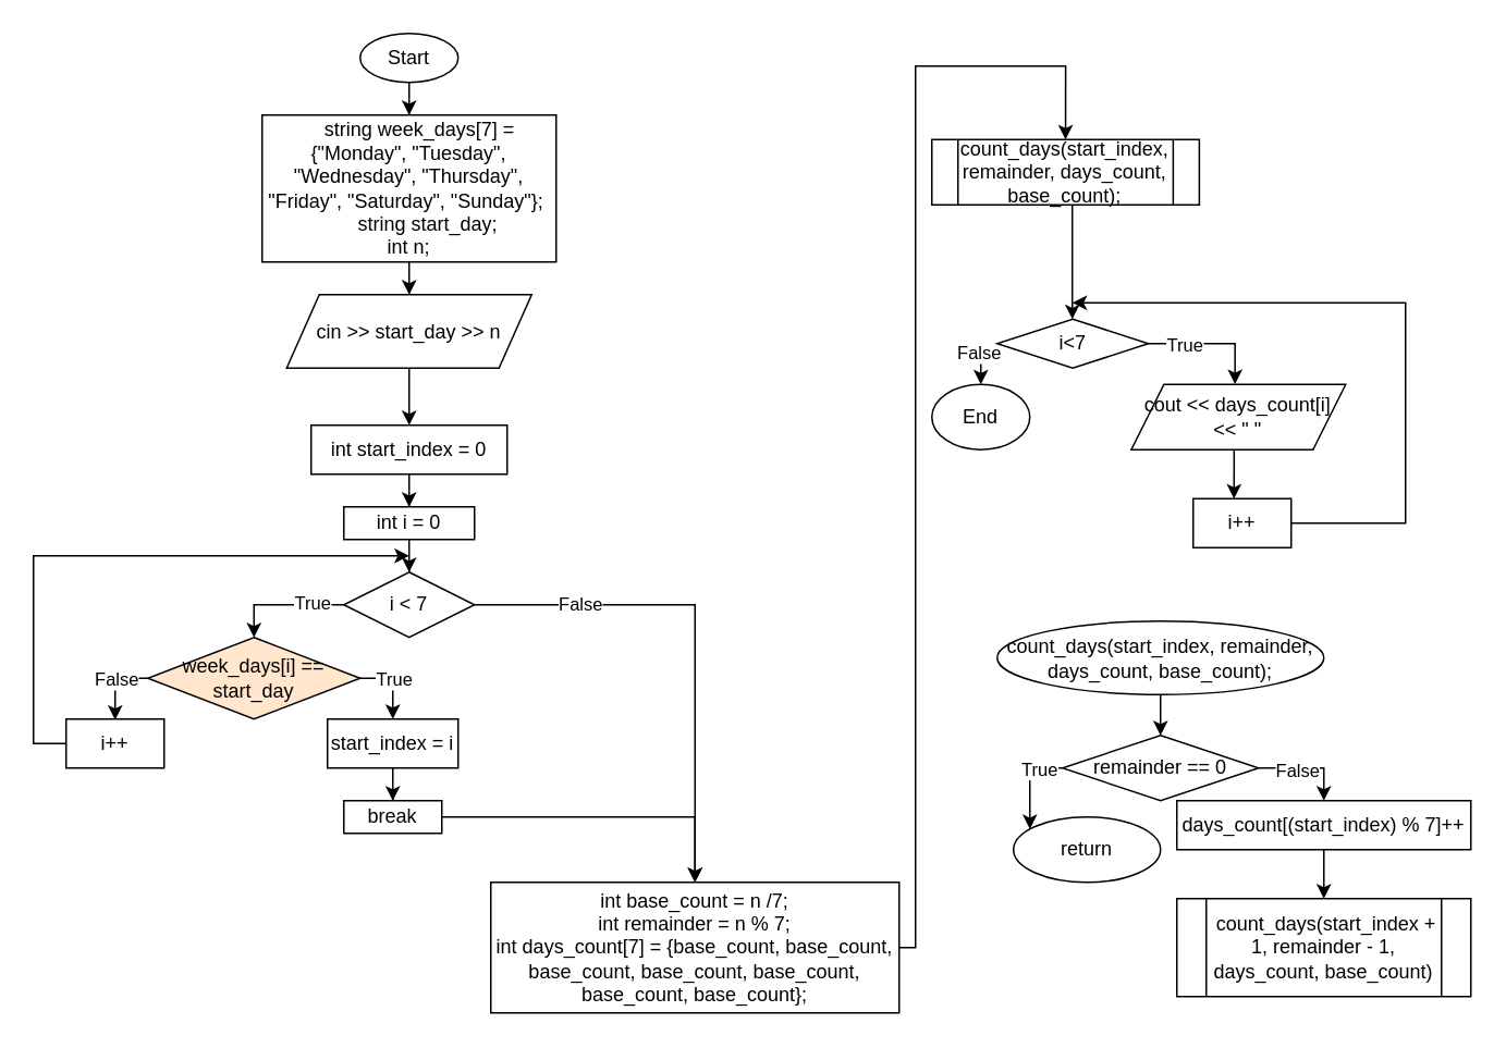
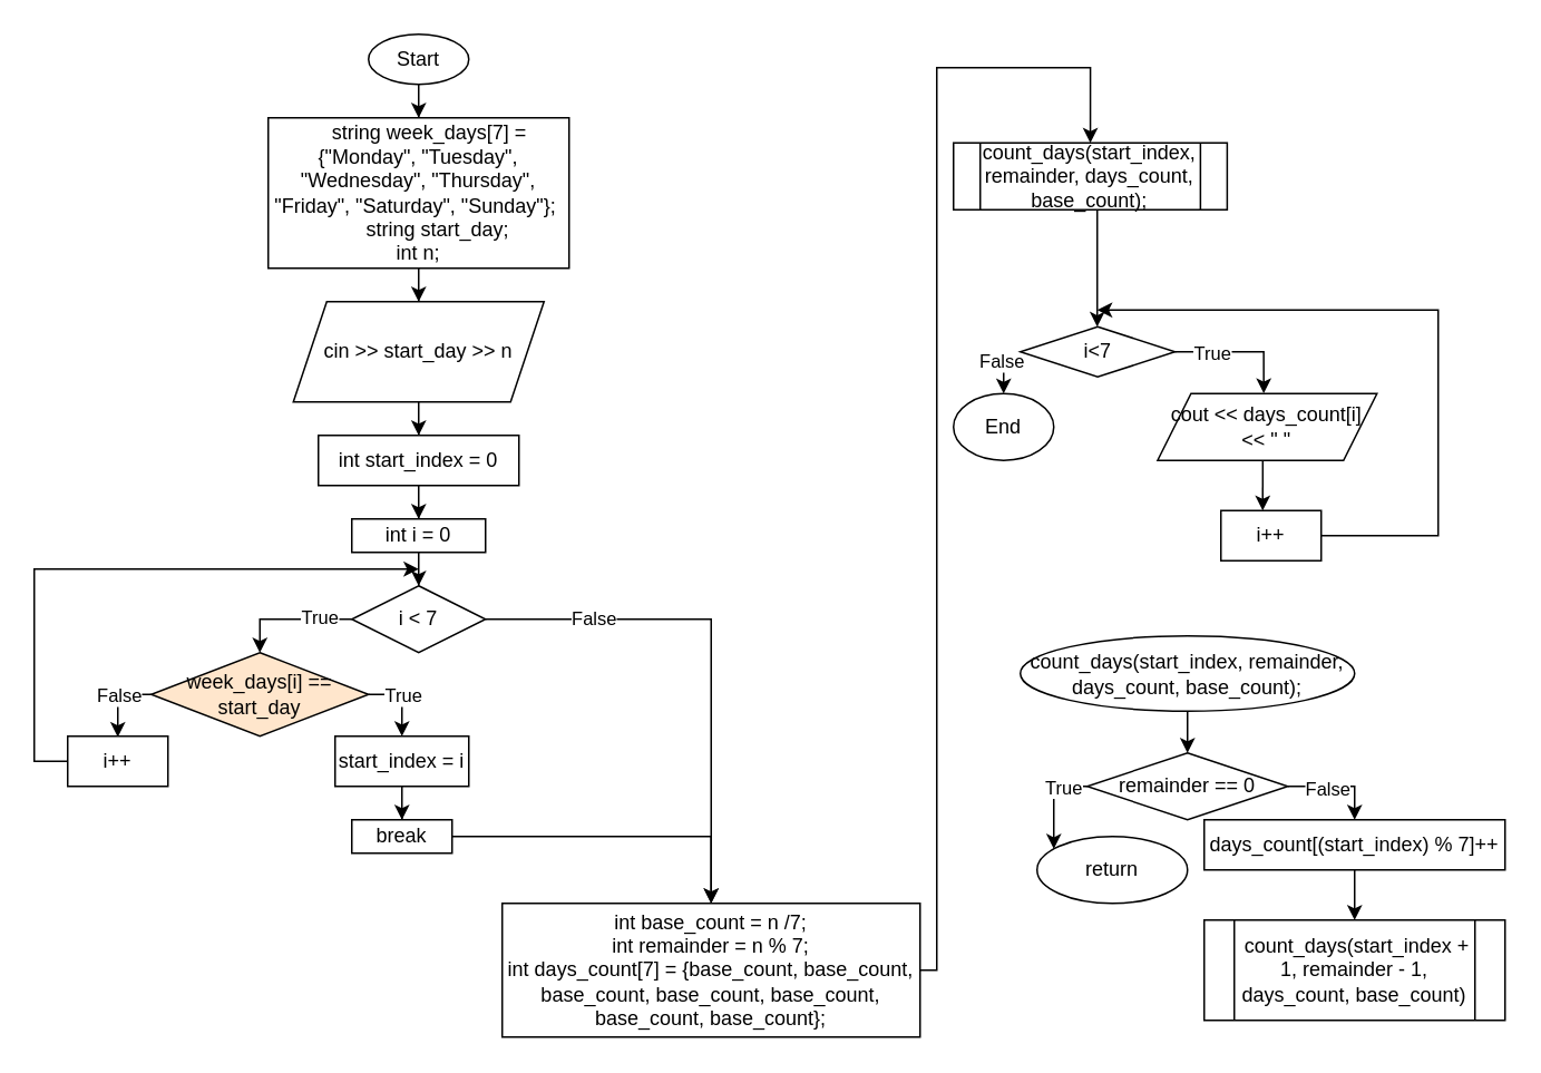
- <mxCell id="7" value="cin &amp;gt;&amp;gt; start_day &amp;gt;&amp;gt; n" style="shape=parallelogram;perimeter=parallelogramPerimeter;whiteSpace=wrap;html=1;fixedSize=1;" parent="1" vertex="1"><mxGeometry x="175" y="180" width="150" height="45" as="geometry" /></mxCell>
+ <mxCell id="7" value="cin &amp;gt;&amp;gt; start_day &amp;gt;&amp;gt; n" style="shape=parallelogram;perimeter=parallelogramPerimeter;whiteSpace=wrap;html=1;fixedSize=1;" parent="1" vertex="1"><mxGeometry x="175" y="180" width="150" height="60" as="geometry" /></mxCell>
